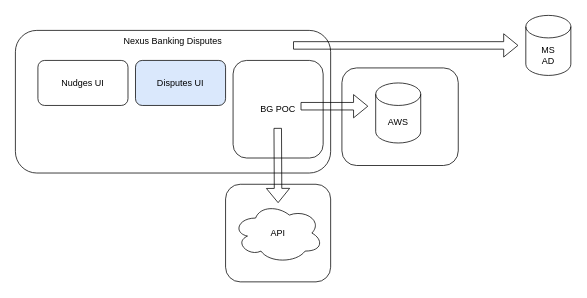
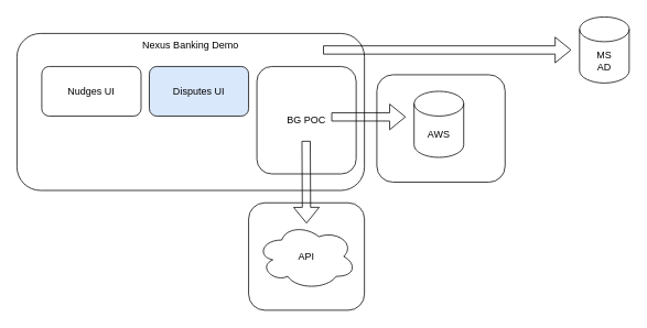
- <mxCell id="4" value="Nexus Banking Disputes" style="rounded=1;whiteSpace=wrap;html=1;verticalAlign=top;" vertex="1" parent="1"><mxGeometry x="20" y="40" width="420" height="190" as="geometry" /></mxCell>
+ <mxCell id="4" value="Nexus Banking Demo" style="rounded=1;whiteSpace=wrap;html=1;verticalAlign=top;" vertex="1" parent="1"><mxGeometry x="20" y="40" width="420" height="190" as="geometry" /></mxCell>
